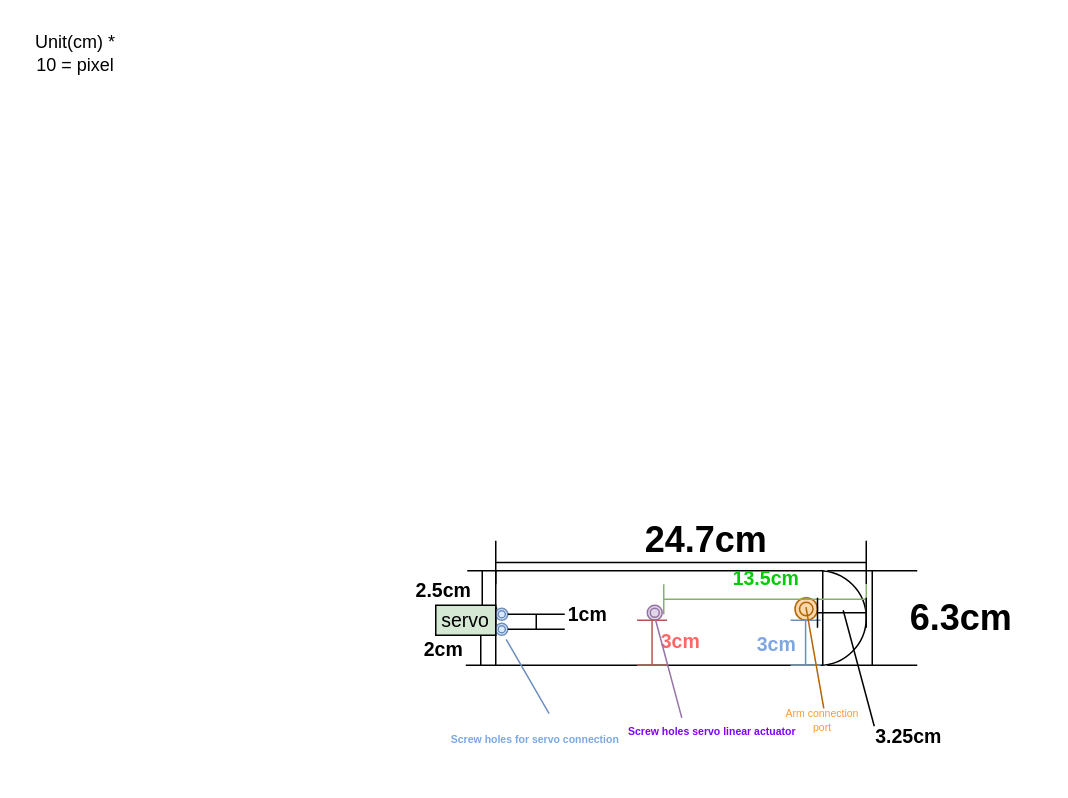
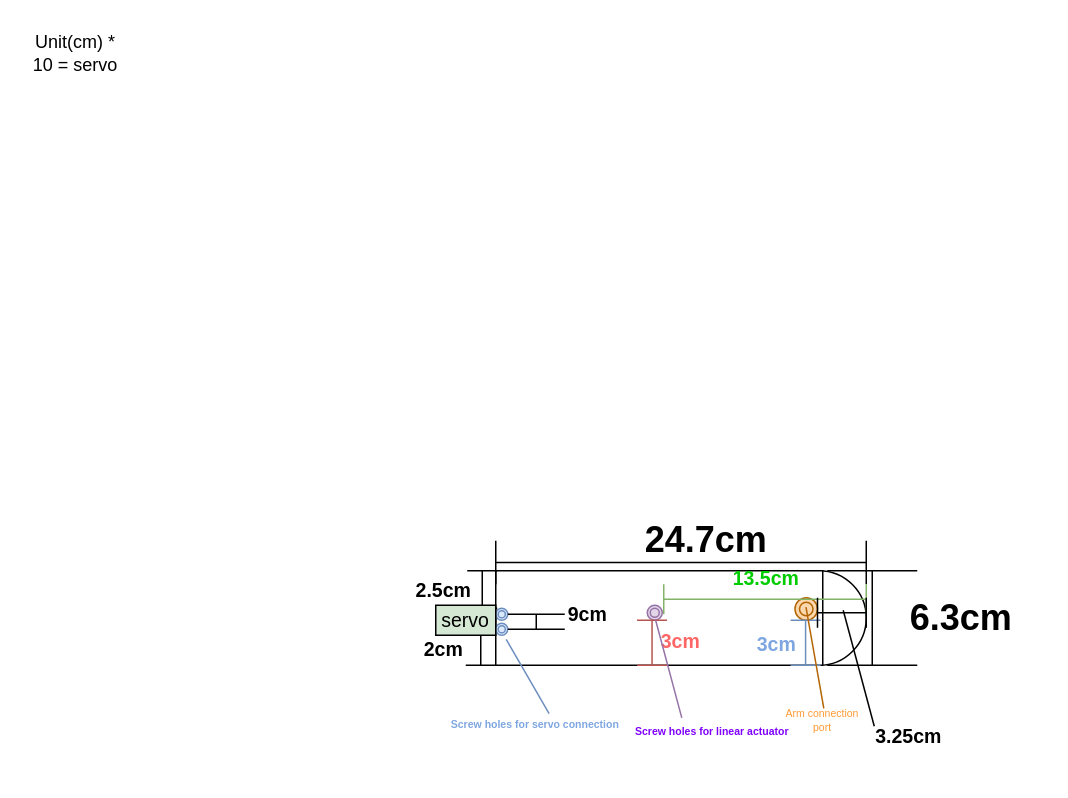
- <mxCell id="4" value="Unit(cm) * 10 = pixel" style="text;html=1;strokeColor=none;fillColor=none;align=center;verticalAlign=middle;whiteSpace=wrap;rounded=0;" vertex="1" parent="1"><mxGeometry x="20" y="20" width="60" height="30" as="geometry" /></mxCell>
+ <mxCell id="4" value="Unit(cm) * 10 = servo" style="text;html=1;strokeColor=none;fillColor=none;align=center;verticalAlign=middle;whiteSpace=wrap;rounded=0;" vertex="1" parent="1"><mxGeometry x="20" y="20" width="60" height="30" as="geometry" /></mxCell>
- <mxCell id="20" value="1cm" style="text;strokeColor=none;fillColor=none;html=1;fontSize=13;fontStyle=1;verticalAlign=middle;align=center;fontColor=#000000;" vertex="1" parent="1"><mxGeometry x="375" y="403" width="32" height="11.5" as="geometry" /></mxCell>
+ <mxCell id="20" value="9cm" style="text;strokeColor=none;fillColor=none;html=1;fontSize=13;fontStyle=1;verticalAlign=middle;align=center;fontColor=#000000;" vertex="1" parent="1"><mxGeometry x="375" y="403" width="32" height="11.5" as="geometry" /></mxCell>
- <mxCell id="32" value="&lt;font color=&quot;#7f00ff&quot; style=&quot;font-size: 7px;&quot;&gt;Screw holes servo linear actuator&lt;/font&gt;" style="text;strokeColor=none;fillColor=none;html=1;fontSize=13;fontStyle=1;verticalAlign=middle;align=center;fontColor=#CCCC00;" vertex="1" parent="1"><mxGeometry x="424.2" y="465" width="100" height="40" as="geometry" /></mxCell>
+ <mxCell id="32" value="&lt;font color=&quot;#7f00ff&quot; style=&quot;font-size: 7px;&quot;&gt;Screw holes for linear actuator&lt;/font&gt;" style="text;strokeColor=none;fillColor=none;html=1;fontSize=13;fontStyle=1;verticalAlign=middle;align=center;fontColor=#CCCC00;" vertex="1" parent="1"><mxGeometry x="424.2" y="465" width="100" height="40" as="geometry" /></mxCell>
- <mxCell id="25" value="&lt;font style=&quot;font-size: 7px;&quot; color=&quot;#7ea6e0&quot;&gt;Screw holes for servo connection&amp;nbsp;&lt;/font&gt;" style="text;strokeColor=none;fillColor=none;html=1;fontSize=13;fontStyle=1;verticalAlign=middle;align=center;fontColor=#CCCC00;" vertex="1" parent="1"><mxGeometry x="307" y="470" width="100" height="40" as="geometry" /></mxCell>
+ <mxCell id="25" value="&lt;font style=&quot;font-size: 7px;&quot; color=&quot;#7ea6e0&quot;&gt;Screw holes for servo connection&amp;nbsp;&lt;/font&gt;" style="text;strokeColor=none;fillColor=none;html=1;fontSize=13;fontStyle=1;verticalAlign=middle;align=center;fontColor=#CCCC00;" vertex="1" parent="1"><mxGeometry x="307" y="460" width="100" height="40" as="geometry" /></mxCell>
